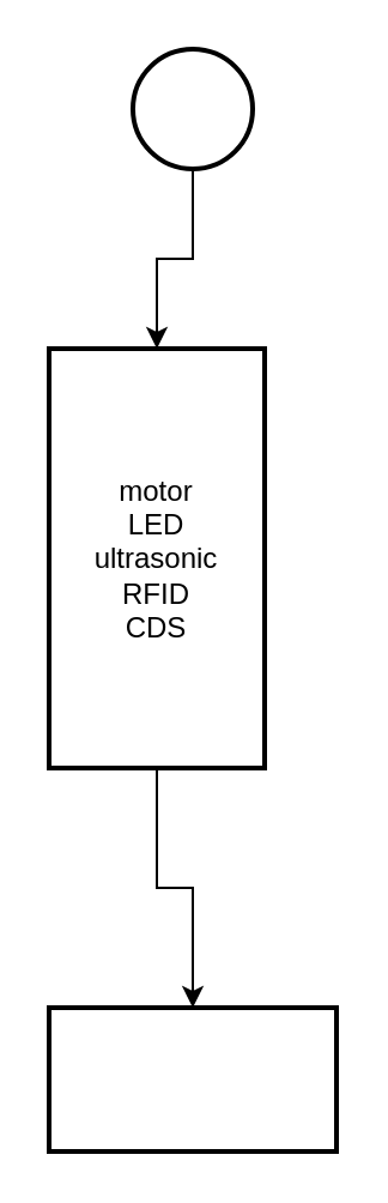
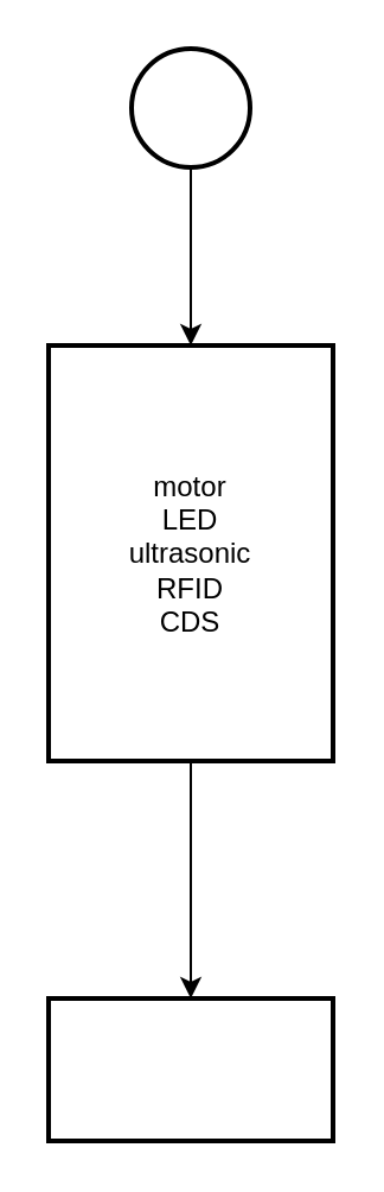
- <mxCell id="5" value="motor&lt;div&gt;LED&lt;/div&gt;&lt;div&gt;ultrasonic&lt;/div&gt;&lt;div&gt;RFID&lt;/div&gt;&lt;div&gt;CDS&lt;/div&gt;" style="whiteSpace=wrap;html=1;strokeWidth=2;" vertex="1" parent="1"><mxGeometry x="20" y="145" width="90" height="175" as="geometry" /></mxCell>
+ <mxCell id="5" value="motor&lt;div&gt;LED&lt;/div&gt;&lt;div&gt;ultrasonic&lt;/div&gt;&lt;div&gt;RFID&lt;/div&gt;&lt;div&gt;CDS&lt;/div&gt;" style="whiteSpace=wrap;html=1;strokeWidth=2;" vertex="1" parent="1"><mxGeometry x="20" y="145" width="120" height="175" as="geometry" /></mxCell>
